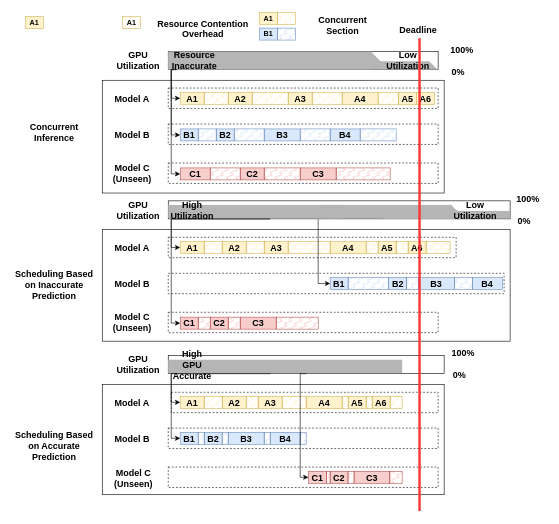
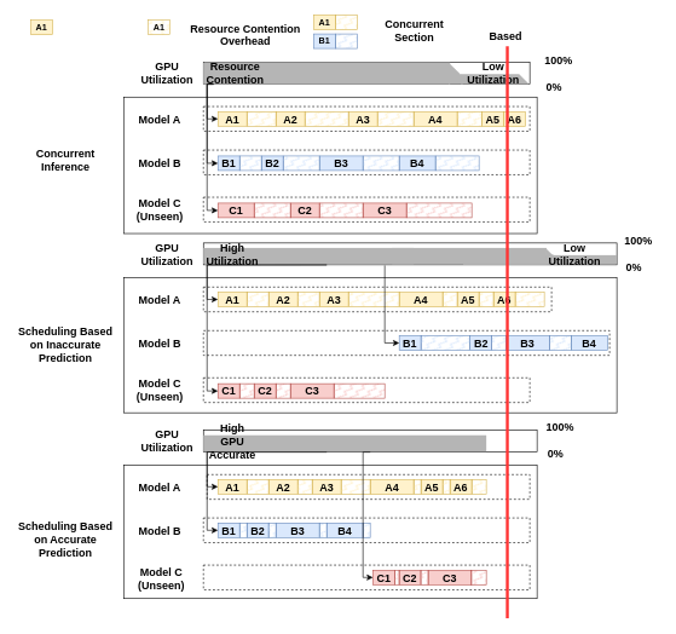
- <mxCell id="142" value="&lt;font style=&quot;font-size: 15px;&quot;&gt;Deadline&lt;br&gt;&lt;/font&gt;" style="text;html=1;strokeColor=none;fillColor=none;align=center;verticalAlign=middle;whiteSpace=wrap;rounded=0;fontStyle=1" parent="1" vertex="1"><mxGeometry x="638" y="34" width="117.75" height="30" as="geometry" /></mxCell>
+ <mxCell id="142" value="&lt;font style=&quot;font-size: 15px;&quot;&gt;Based&lt;br&gt;&lt;/font&gt;" style="text;html=1;strokeColor=none;fillColor=none;align=center;verticalAlign=middle;whiteSpace=wrap;rounded=0;fontStyle=1" parent="1" vertex="1"><mxGeometry x="638" y="34" width="117.75" height="30" as="geometry" /></mxCell>
- <mxCell id="34" value="&lt;font style=&quot;font-size: 15px;&quot;&gt;Resource Inaccurate&lt;/font&gt;" style="text;html=1;strokeColor=none;fillColor=none;align=center;verticalAlign=middle;whiteSpace=wrap;rounded=0;fontStyle=1" parent="1" vertex="1"><mxGeometry x="294" y="85.25" width="60" height="30" as="geometry" /></mxCell>
+ <mxCell id="34" value="&lt;font style=&quot;font-size: 15px;&quot;&gt;Resource Contention&lt;/font&gt;" style="text;html=1;strokeColor=none;fillColor=none;align=center;verticalAlign=middle;whiteSpace=wrap;rounded=0;fontStyle=1" parent="1" vertex="1"><mxGeometry x="294" y="85.25" width="60" height="30" as="geometry" /></mxCell>
